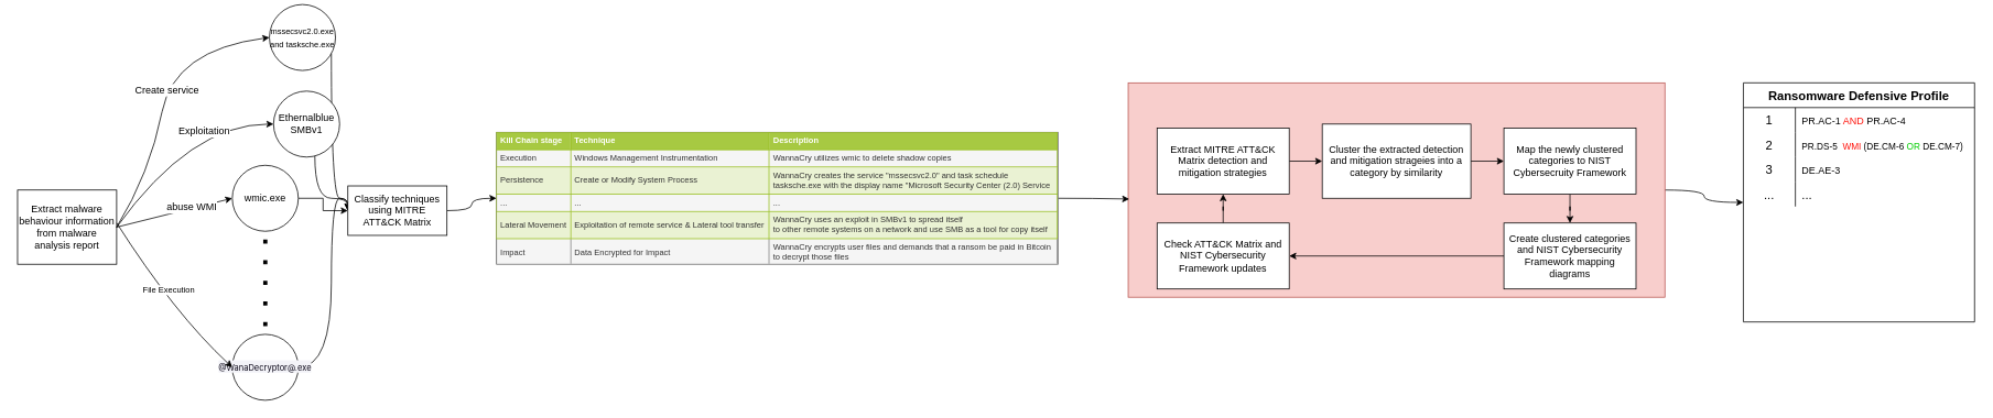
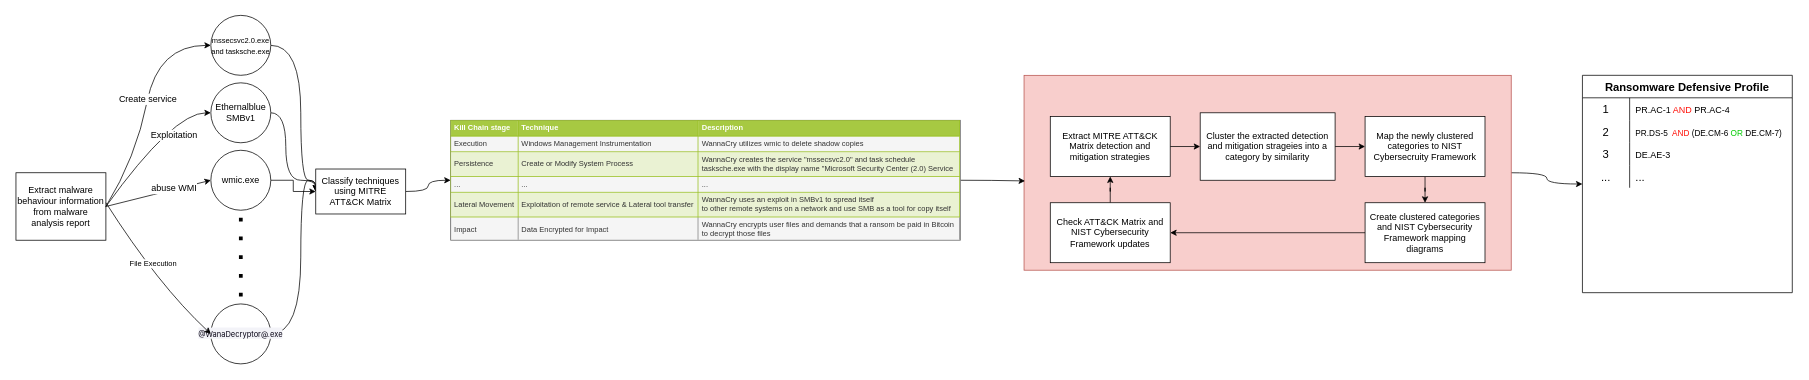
- <mxCell id="8" value="&lt;font style=&quot;font-size: 10px;&quot;&gt;mssecsvc2.0.exe&lt;br&gt;and tasksche.exe&lt;br&gt;&lt;/font&gt;" style="ellipse;whiteSpace=wrap;html=1;aspect=fixed;" vertex="1" parent="1"><mxGeometry x="325" y="5" width="80" height="80" as="geometry" /></mxCell>
+ <mxCell id="8" value="&lt;font style=&quot;font-size: 10px;&quot;&gt;mssecsvc2.0.exe&lt;br&gt;and tasksche.exe&lt;br&gt;&lt;/font&gt;" style="ellipse;whiteSpace=wrap;html=1;aspect=fixed;" vertex="1" parent="1"><mxGeometry x="280" y="20" width="80" height="80" as="geometry" /></mxCell>
- <mxCell id="10" value="Ethernalblue&lt;br&gt;SMBv1" style="ellipse;whiteSpace=wrap;html=1;aspect=fixed;" vertex="1" parent="1"><mxGeometry x="330" y="110" width="80" height="80" as="geometry" /></mxCell>
+ <mxCell id="10" value="Ethernalblue&lt;br&gt;SMBv1" style="ellipse;whiteSpace=wrap;html=1;aspect=fixed;" vertex="1" parent="1"><mxGeometry x="280" y="110" width="80" height="80" as="geometry" /></mxCell>
- <mxCell id="42" value="&lt;font style=&quot;font-size: 11px;&quot;&gt;PR.DS-5&amp;nbsp; &lt;font color=&quot;#ff1008&quot;&gt;WMI&lt;/font&gt; (DE.CM-6 &lt;font color=&quot;#00cc00&quot;&gt;OR&lt;/font&gt; DE.CM-7)&lt;/font&gt;" style="shape=partialRectangle;html=1;whiteSpace=wrap;connectable=0;fillColor=none;top=0;left=0;bottom=0;right=0;align=left;spacingLeft=6;overflow=hidden;fontSize=15;" vertex="1" parent="40"><mxGeometry x="63" width="217" height="30" as="geometry"><mxRectangle width="217" height="30" as="alternateBounds" /></mxGeometry></mxCell>
+ <mxCell id="42" value="&lt;font style=&quot;font-size: 11px;&quot;&gt;PR.DS-5&amp;nbsp; &lt;font color=&quot;#ff1008&quot;&gt;AND&lt;/font&gt; (DE.CM-6 &lt;font color=&quot;#00cc00&quot;&gt;OR&lt;/font&gt; DE.CM-7)&lt;/font&gt;" style="shape=partialRectangle;html=1;whiteSpace=wrap;connectable=0;fillColor=none;top=0;left=0;bottom=0;right=0;align=left;spacingLeft=6;overflow=hidden;fontSize=15;" vertex="1" parent="40"><mxGeometry x="63" width="217" height="30" as="geometry"><mxRectangle width="217" height="30" as="alternateBounds" /></mxGeometry></mxCell>
